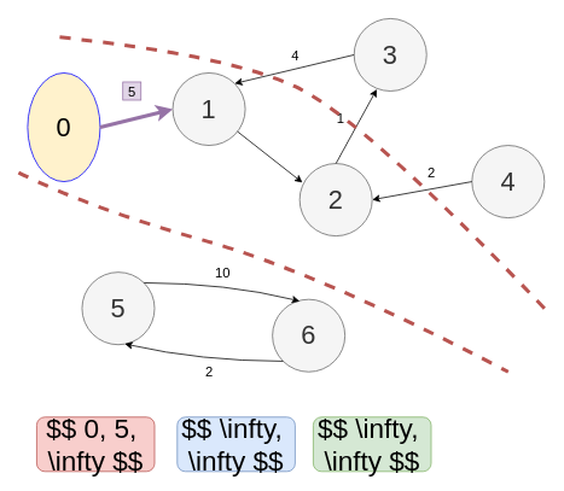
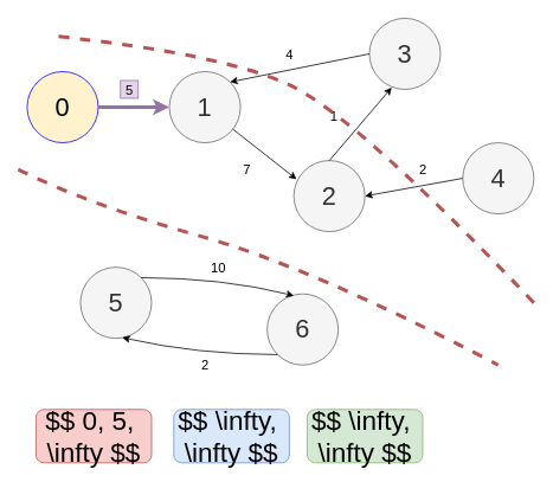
- <mxCell id="5" value="3" style="ellipse;whiteSpace=wrap;html=1;aspect=fixed;fontSize=29;fillColor=#f5f5f5;strokeColor=#666666;fontColor=#333333;" vertex="1" parent="1"><mxGeometry x="390" y="20" width="80" height="80" as="geometry" /></mxCell>
+ <mxCell id="5" value="3" style="ellipse;whiteSpace=wrap;html=1;aspect=fixed;fontSize=29;fillColor=#f5f5f5;strokeColor=#666666;fontColor=#333333;" vertex="1" parent="1"><mxGeometry x="415" y="20" width="80" height="80" as="geometry" /></mxCell>
- <mxCell id="8" value="0" style="ellipse;whiteSpace=wrap;html=1;aspect=fixed;fontSize=29;fillColor=#fff2cc;strokeColor=#0000FF;" vertex="1" parent="1"><mxGeometry x="30" y="80" width="80" height="120" as="geometry" /></mxCell>
+ <mxCell id="8" value="0" style="ellipse;whiteSpace=wrap;html=1;aspect=fixed;fontSize=29;fillColor=#fff2cc;strokeColor=#0000FF;" vertex="1" parent="1"><mxGeometry x="30" y="80" width="80" height="80" as="geometry" /></mxCell>
+ <mxCell id="19" value="7" style="text;html=1;align=center;verticalAlign=middle;resizable=0;points=[];autosize=1;fontSize=15;" vertex="1" parent="1"><mxGeometry x="267" y="180" width="20" height="20" as="geometry" /></mxCell>
